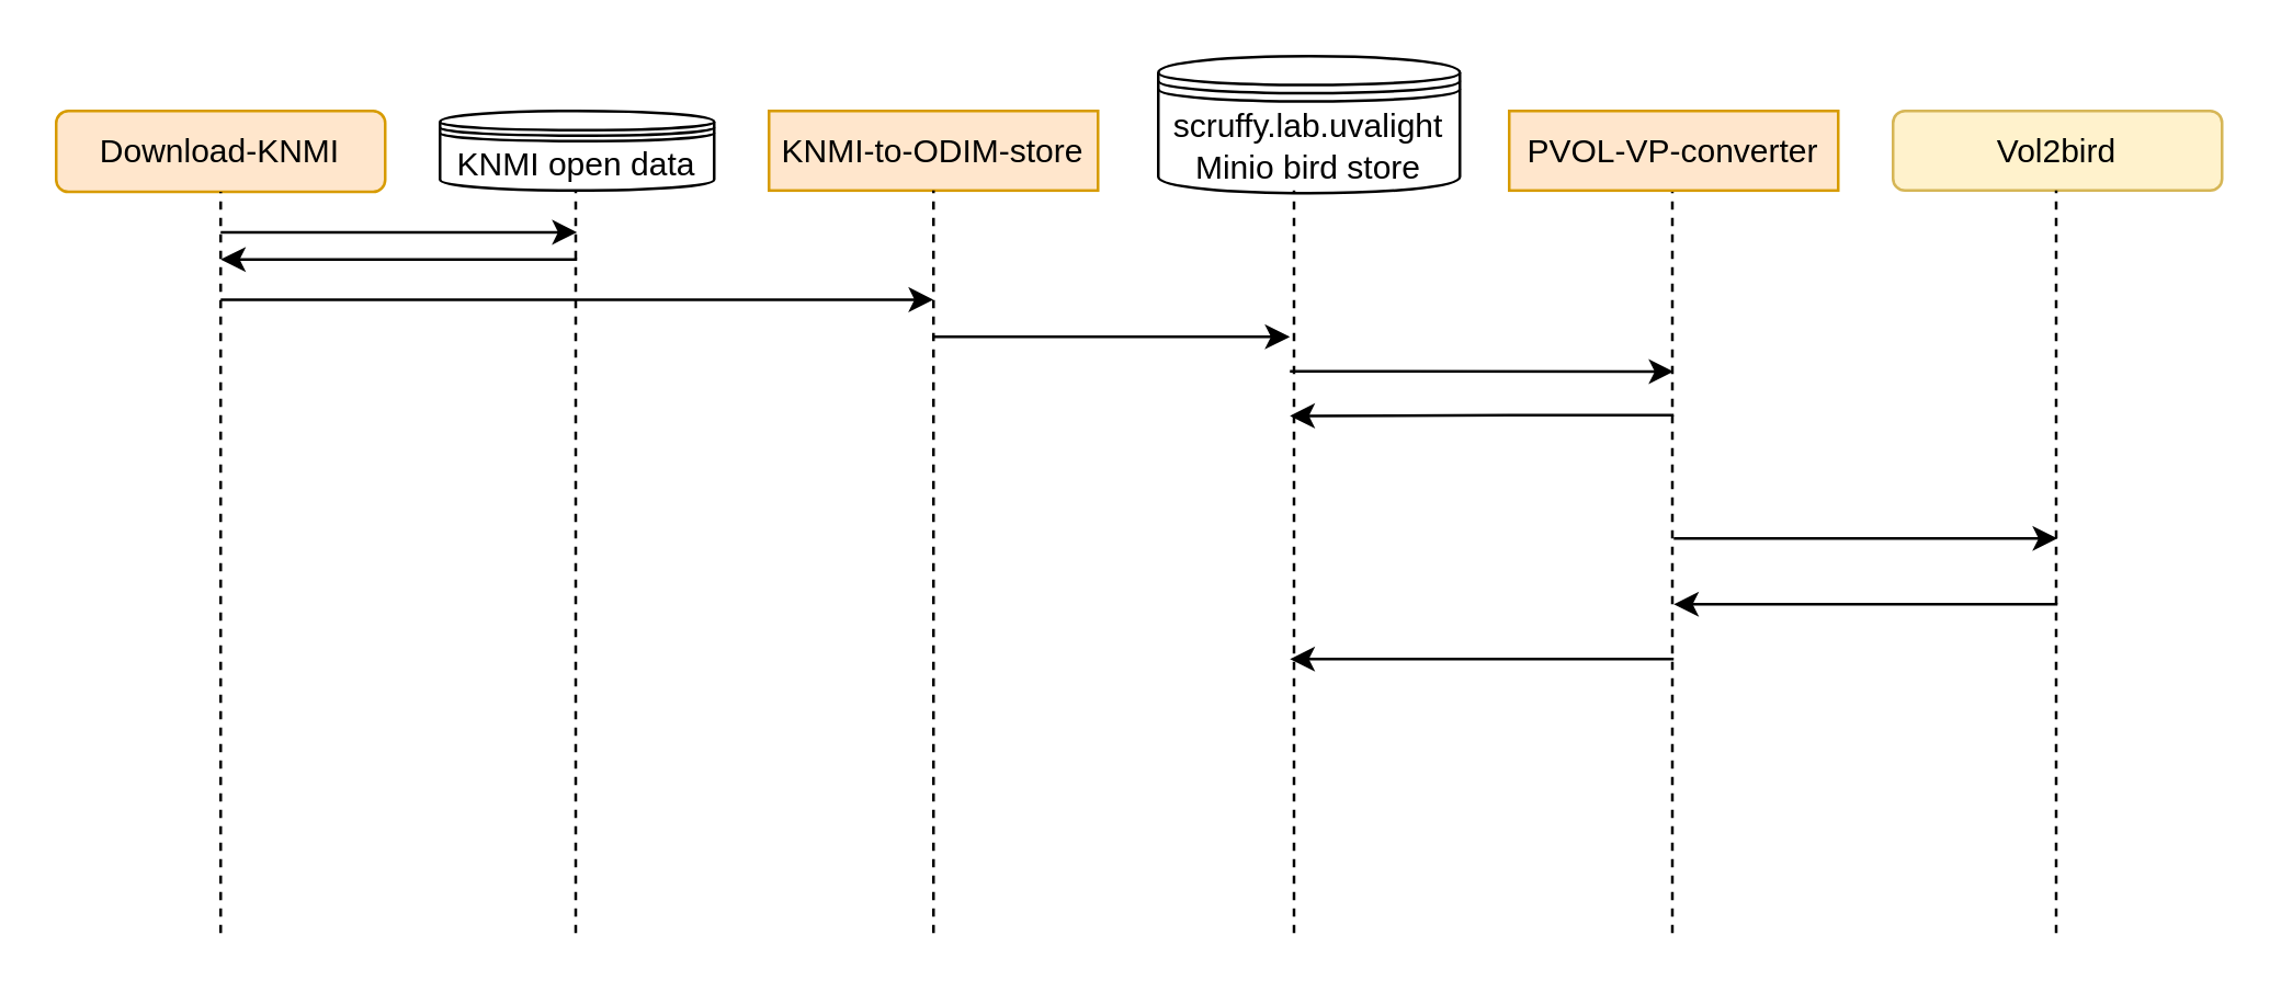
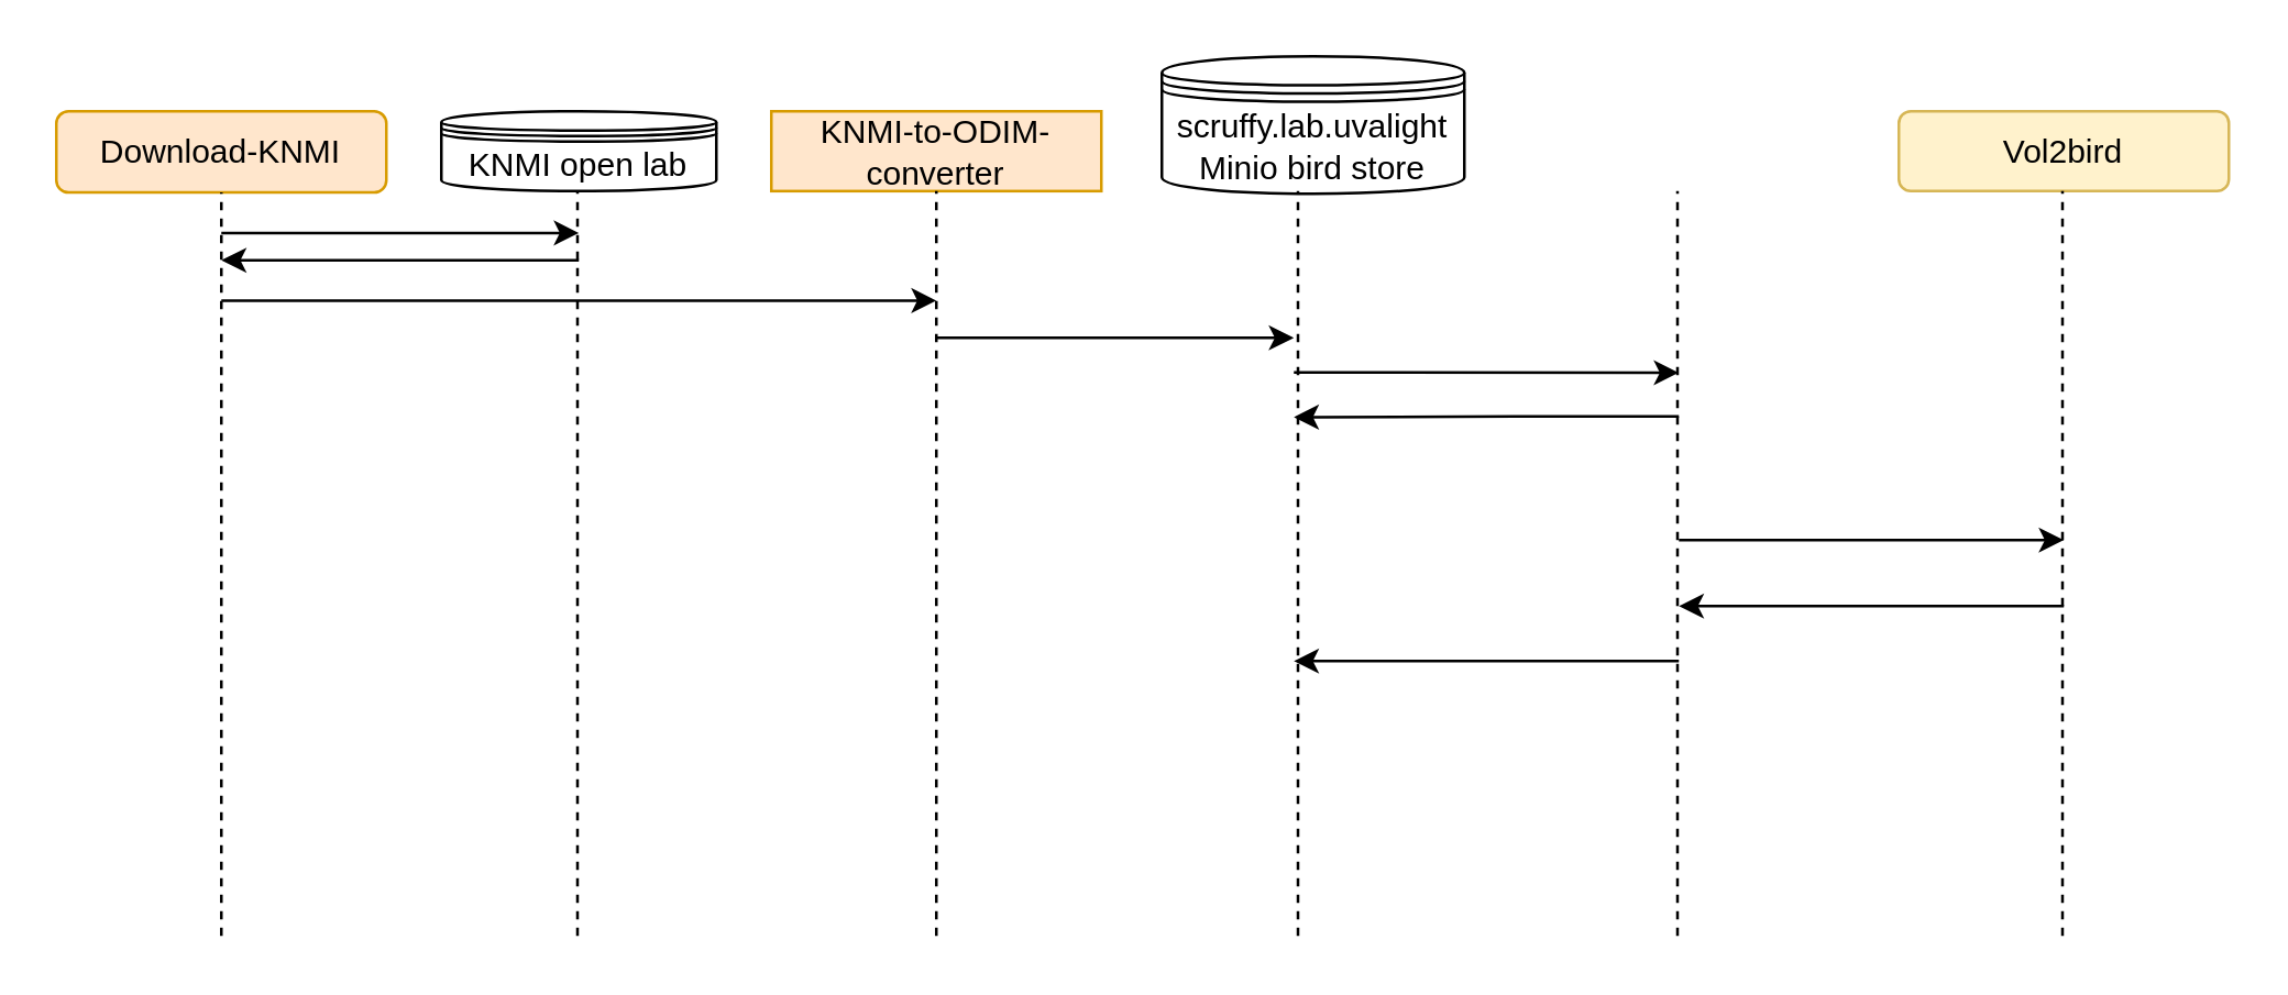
- <mxCell id="14" value="PVOL-VP-converter" style="rounded=0;whiteSpace=wrap;html=1;fillColor=#ffe6cc;strokeColor=#d79b00;" parent="12" vertex="1"><mxGeometry width="120" height="29.032" as="geometry" /></mxCell>
- <mxCell id="25" value="KNMI-to-ODIM-store" style="rounded=0;whiteSpace=wrap;html=1;fillColor=#ffe6cc;strokeColor=#d79b00;" parent="24" vertex="1"><mxGeometry width="120" height="29.032" as="geometry" /></mxCell>
+ <mxCell id="25" value="KNMI-to-ODIM-converter" style="rounded=0;whiteSpace=wrap;html=1;fillColor=#ffe6cc;strokeColor=#d79b00;" parent="24" vertex="1"><mxGeometry width="120" height="29.032" as="geometry" /></mxCell>
- <mxCell id="3" value="KNMI open data" style="shape=datastore;whiteSpace=wrap;html=1;" parent="2" vertex="1"><mxGeometry width="100" height="29.032" as="geometry" /></mxCell>
+ <mxCell id="3" value="KNMI open lab" style="shape=datastore;whiteSpace=wrap;html=1;" parent="2" vertex="1"><mxGeometry width="100" height="29.032" as="geometry" /></mxCell>
